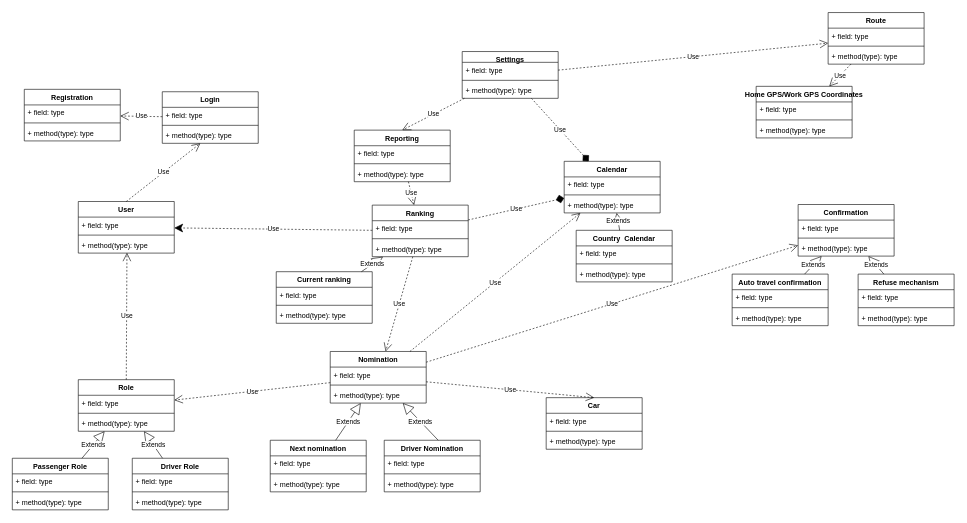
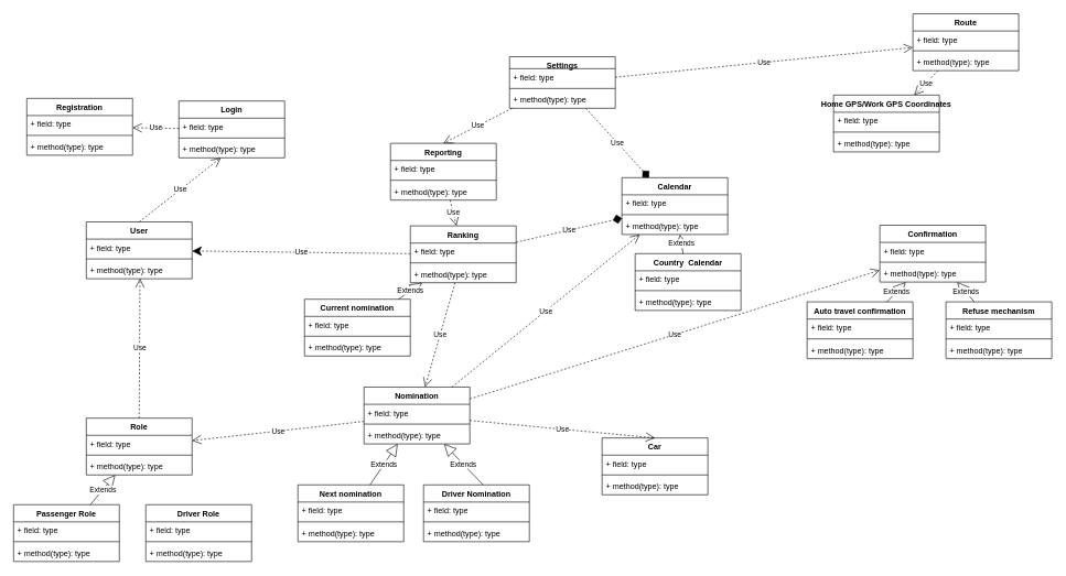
- <mxCell id="51" value="Current ranking" style="swimlane;fontStyle=1;align=center;verticalAlign=top;childLayout=stackLayout;horizontal=1;startSize=26;horizontalStack=0;resizeParent=1;resizeParentMax=0;resizeLast=0;collapsible=1;marginBottom=0;" vertex="1" parent="1"><mxGeometry x="460" y="452" width="160" height="86" as="geometry" /></mxCell>
+ <mxCell id="51" value="Current nomination" style="swimlane;fontStyle=1;align=center;verticalAlign=top;childLayout=stackLayout;horizontal=1;startSize=26;horizontalStack=0;resizeParent=1;resizeParentMax=0;resizeLast=0;collapsible=1;marginBottom=0;" vertex="1" parent="1"><mxGeometry x="460" y="452" width="160" height="86" as="geometry" /></mxCell>
- <mxCell id="87" value="Extends" style="endArrow=block;endSize=16;endFill=0;html=1;" edge="1" parent="1" source="67" target="59"><mxGeometry width="160" relative="1" as="geometry"><mxPoint x="330" y="691" as="sourcePoint" /><mxPoint x="490" y="691" as="targetPoint" /></mxGeometry></mxCell>
